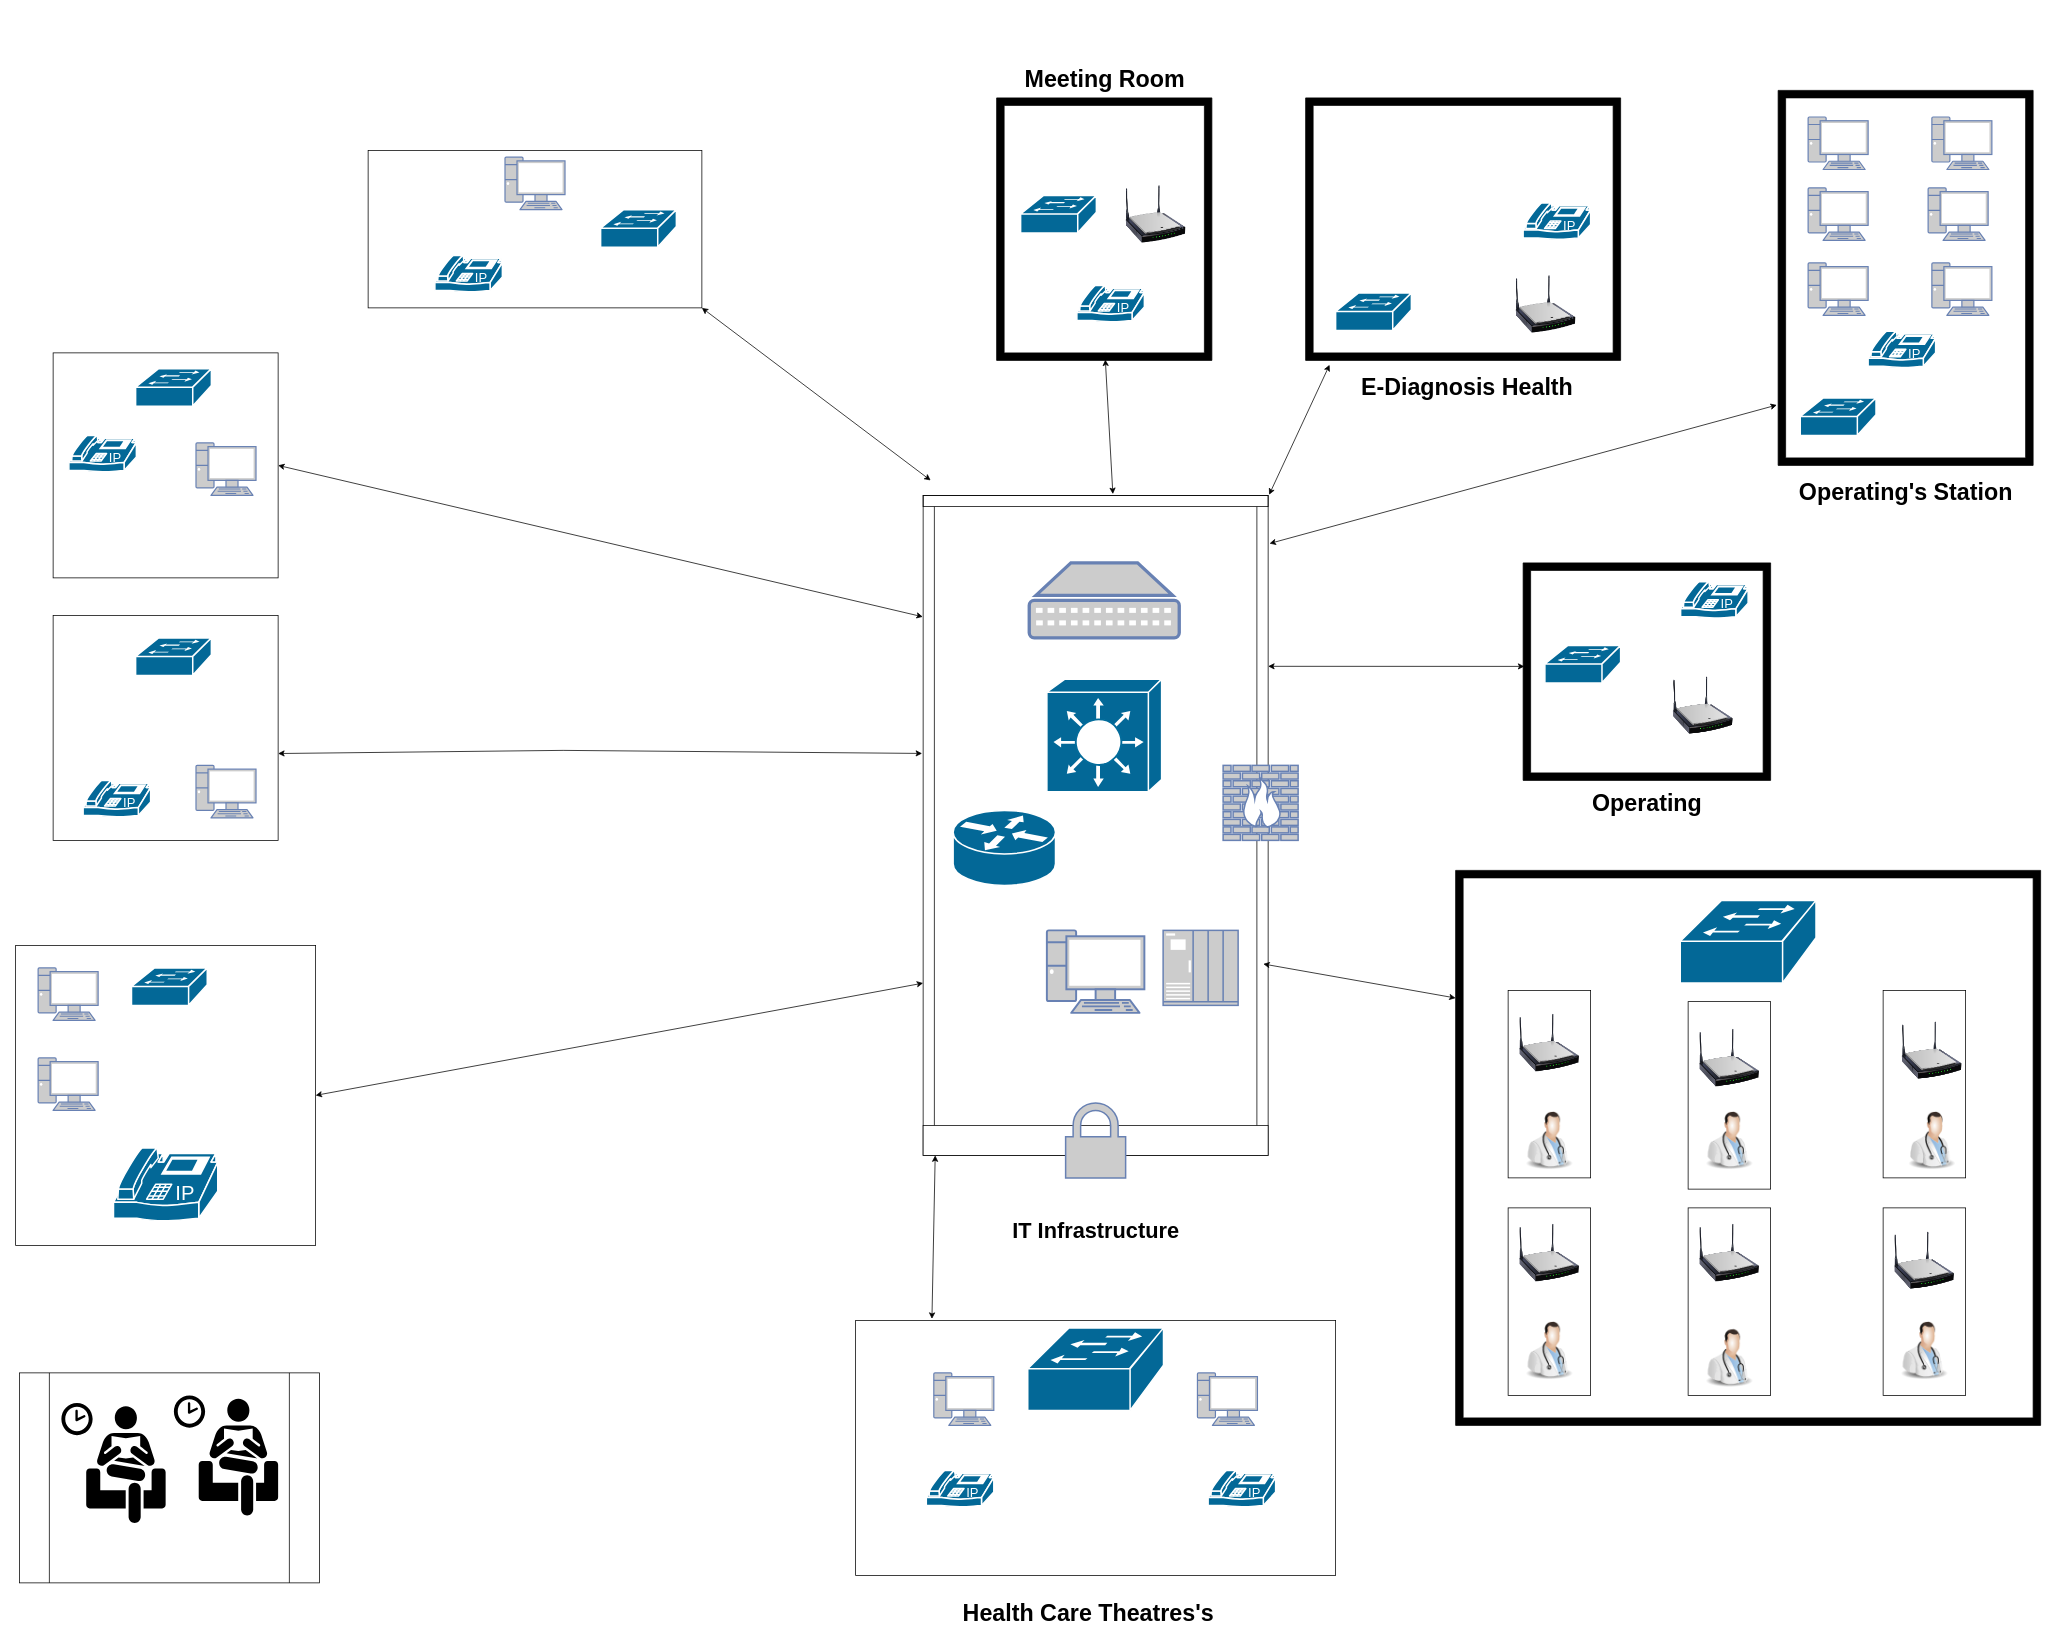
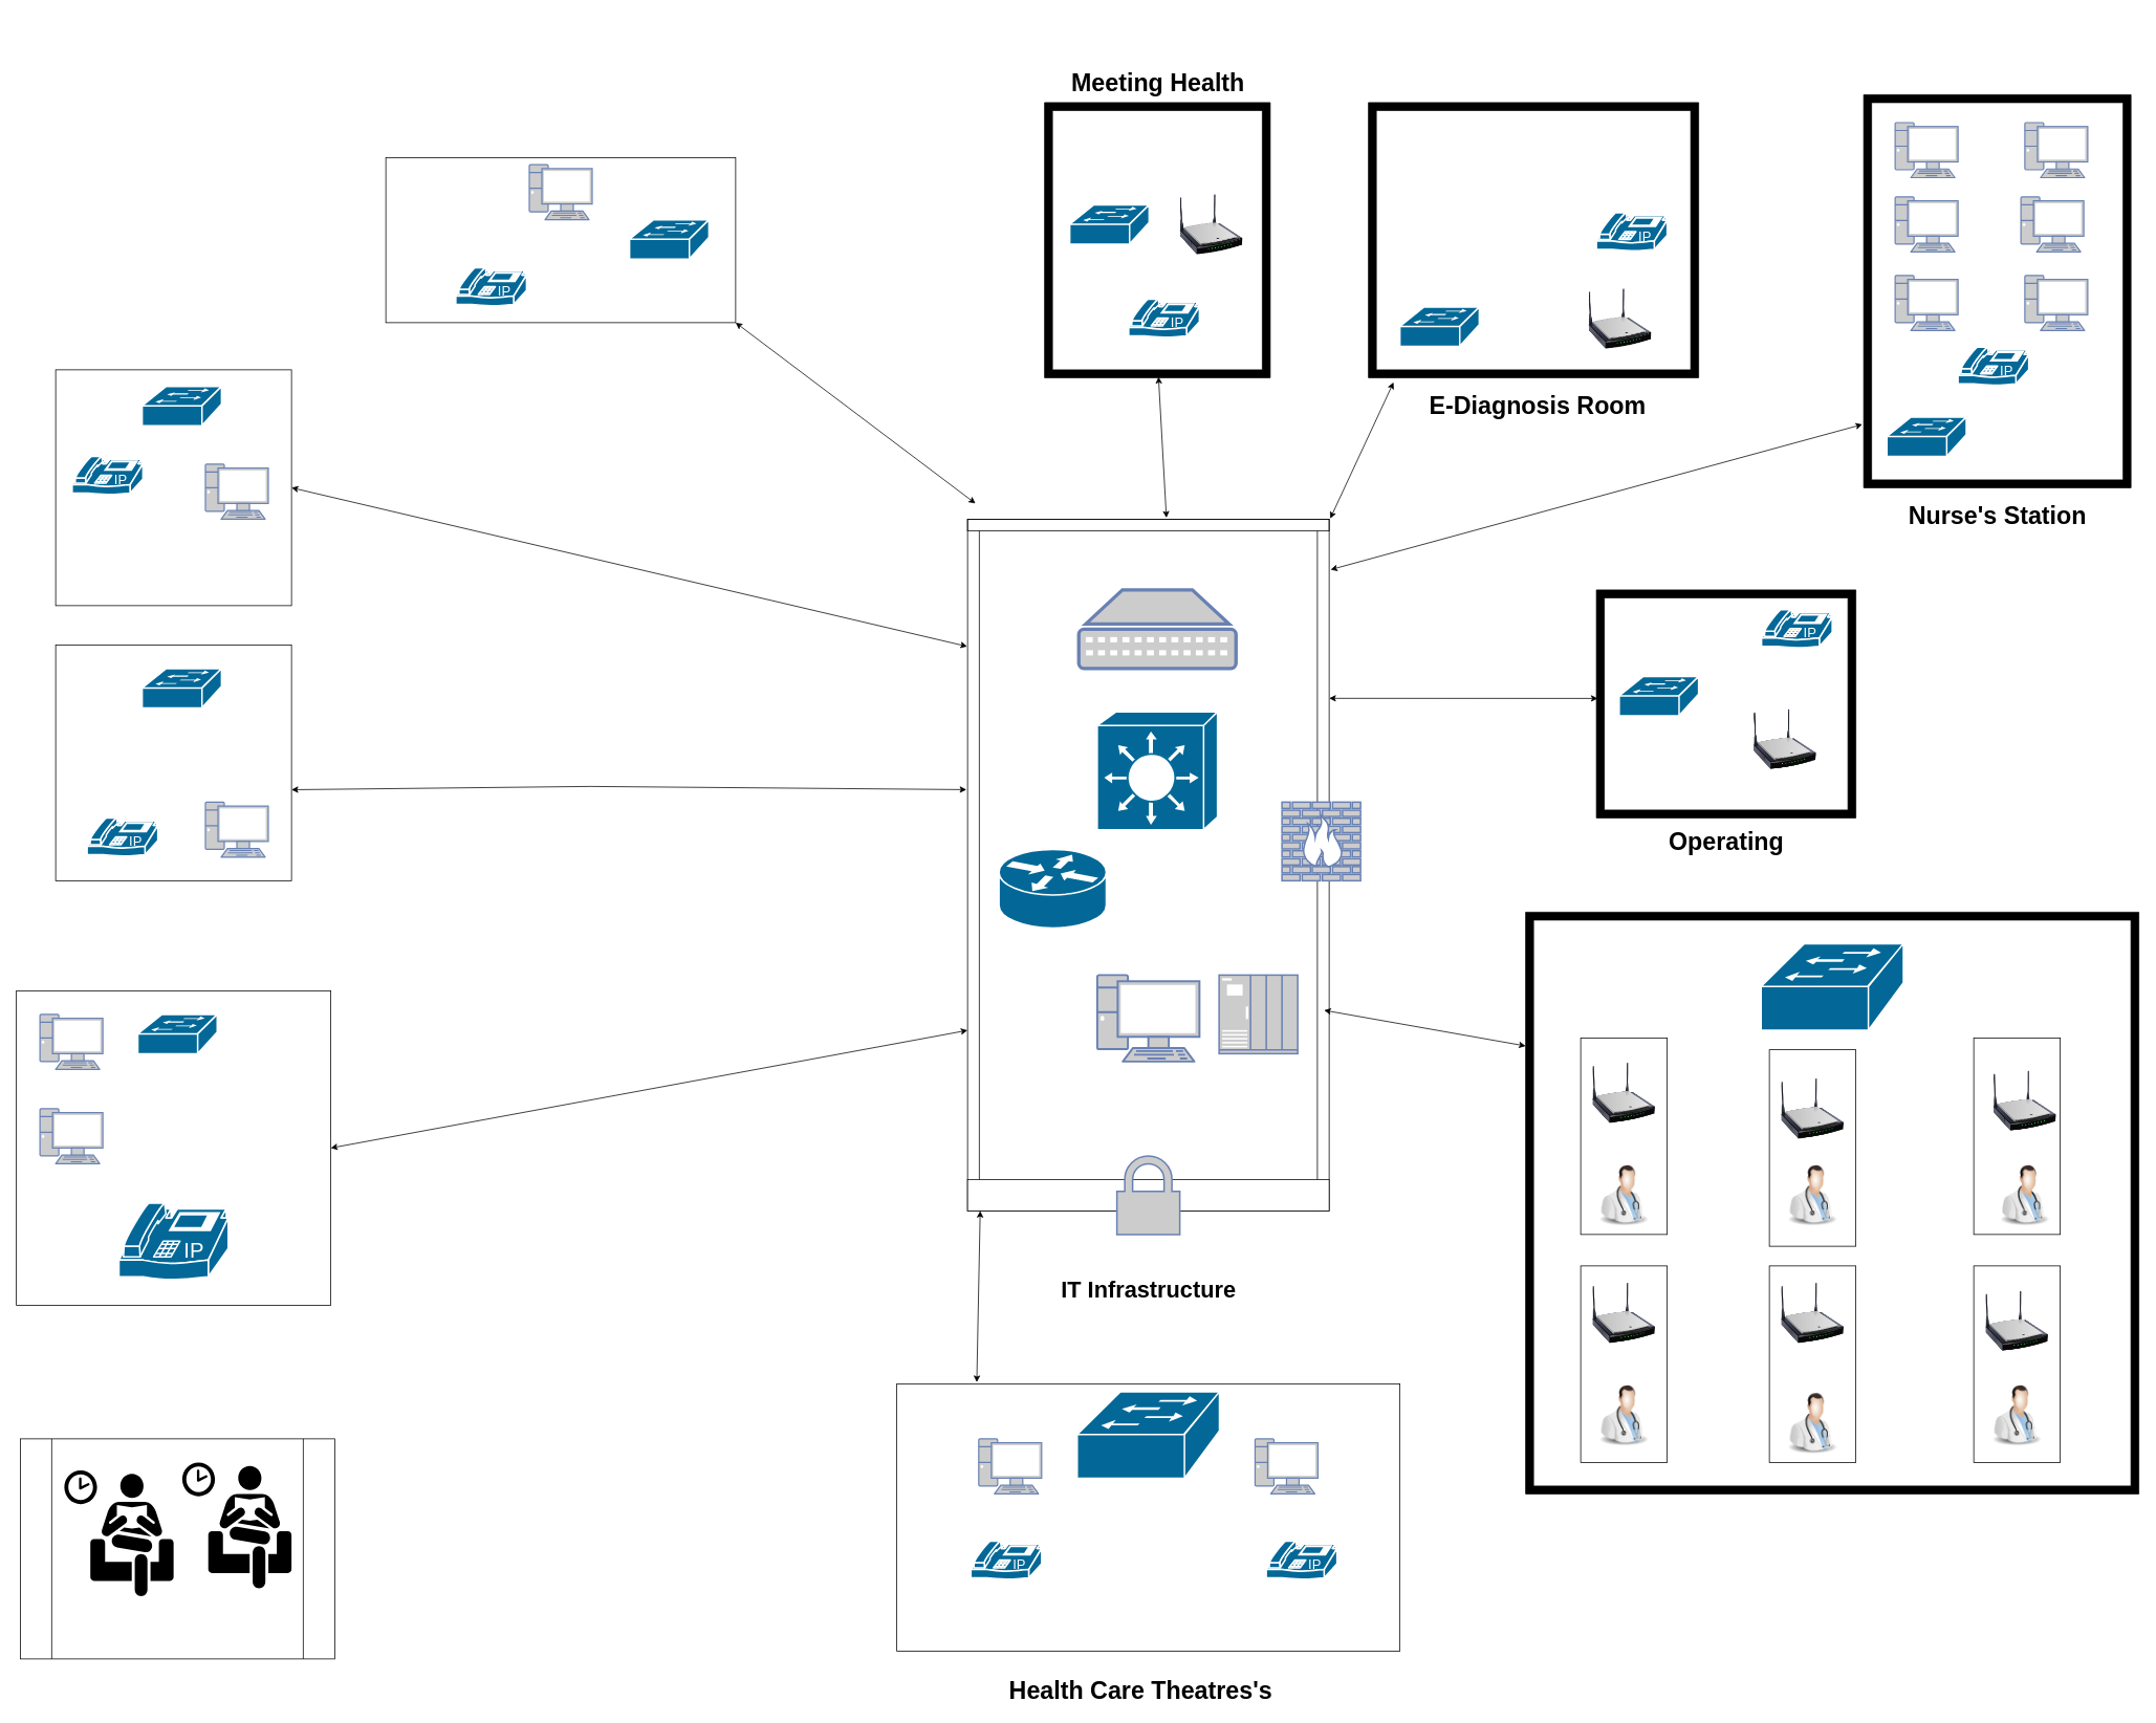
- <mxCell id="26" value="&lt;span style=&quot;font-size: 31px;&quot;&gt;Meeting Room&lt;/span&gt;" style="text;strokeColor=none;fillColor=none;html=1;fontSize=24;fontStyle=1;verticalAlign=middle;align=center;" vertex="1" parent="1"><mxGeometry x="1306.5" y="20" width="330" height="170" as="geometry" /></mxCell>
+ <mxCell id="26" value="&lt;span style=&quot;font-size: 31px;&quot;&gt;Meeting Health&lt;/span&gt;" style="text;strokeColor=none;fillColor=none;html=1;fontSize=24;fontStyle=1;verticalAlign=middle;align=center;" vertex="1" parent="1"><mxGeometry x="1306.5" y="20" width="330" height="170" as="geometry" /></mxCell>
- <mxCell id="25" value="&lt;span style=&quot;font-size: 31px;&quot;&gt;E-Diagnosis Health&lt;/span&gt;" style="text;strokeColor=none;fillColor=none;html=1;fontSize=24;fontStyle=1;verticalAlign=middle;align=center;" vertex="1" parent="1"><mxGeometry x="1790" width="330" height="170" as="geometry" y="430" /></mxCell>
+ <mxCell id="25" value="&lt;span style=&quot;font-size: 31px;&quot;&gt;E-Diagnosis Room&lt;/span&gt;" style="text;strokeColor=none;fillColor=none;html=1;fontSize=24;fontStyle=1;verticalAlign=middle;align=center;" vertex="1" parent="1"><mxGeometry x="1790" width="330" height="170" as="geometry" y="430" /></mxCell>
- <mxCell id="24" value="&lt;span style=&quot;font-size: 31px;&quot;&gt;Operating's Station&lt;/span&gt;" style="text;strokeColor=none;fillColor=none;html=1;fontSize=24;fontStyle=1;verticalAlign=middle;align=center;" vertex="1" parent="1"><mxGeometry x="2375" y="570" width="330" height="170" as="geometry" /></mxCell>
+ <mxCell id="24" value="&lt;span style=&quot;font-size: 31px;&quot;&gt;Nurse's Station&lt;/span&gt;" style="text;strokeColor=none;fillColor=none;html=1;fontSize=24;fontStyle=1;verticalAlign=middle;align=center;" vertex="1" parent="1"><mxGeometry x="2375" y="570" width="330" height="170" as="geometry" /></mxCell>
